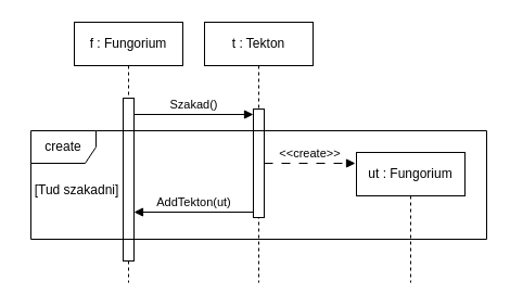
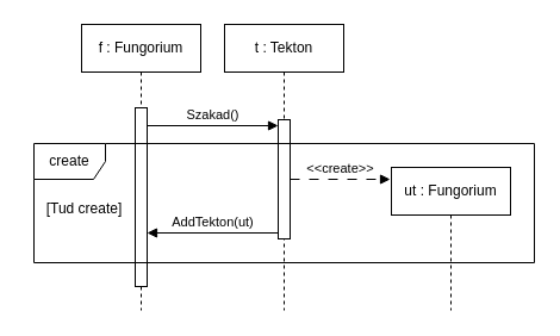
- <mxCell id="7" value="[Tud szakadni]" style="text;html=1;align=center;verticalAlign=middle;resizable=0;points=[];autosize=1;strokeColor=none;fillColor=none;" parent="1" vertex="1"><mxGeometry x="20" y="160" width="100" height="30" as="geometry" /></mxCell>
+ <mxCell id="7" value="[Tud create]" style="text;html=1;align=center;verticalAlign=middle;resizable=0;points=[];autosize=1;strokeColor=none;fillColor=none;" parent="1" vertex="1"><mxGeometry x="20" y="160" width="100" height="30" as="geometry" /></mxCell>
